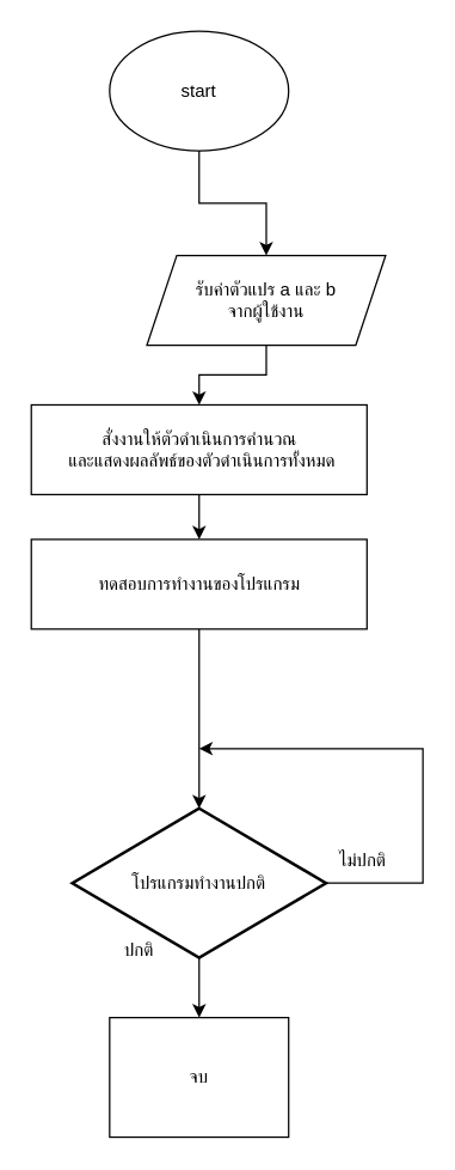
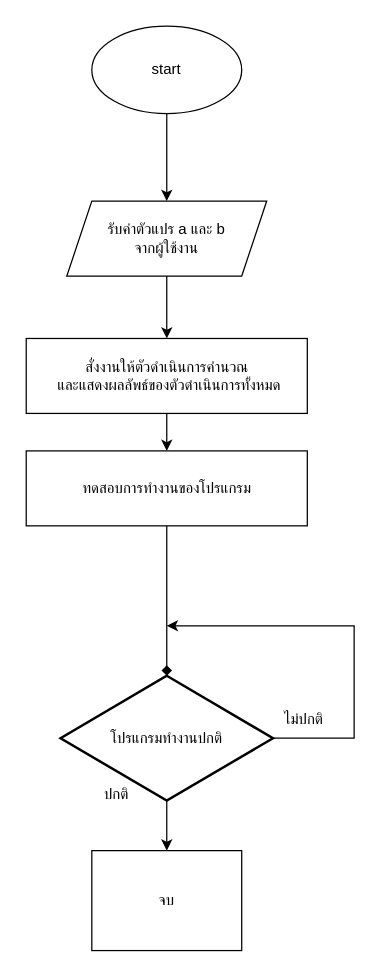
- <mxCell id="3" value="start" style="ellipse;whiteSpace=wrap;html=1;" vertex="1" parent="1"><mxGeometry x="73" y="20" width="120" height="80" as="geometry" /></mxCell>
+ <mxCell id="3" value="start" style="ellipse;whiteSpace=wrap;html=1;" vertex="1" parent="1"><mxGeometry x="73" y="20" width="120" height="70" as="geometry" /></mxCell>
- <mxCell id="5" value="รับค่าตัวแปร a และ b&lt;div&gt;จากผู้ใช้งาน&lt;/div&gt;" style="shape=parallelogram;perimeter=parallelogramPerimeter;whiteSpace=wrap;html=1;fixedSize=1;" vertex="1" parent="1"><mxGeometry x="98" y="170" width="160" height="60" as="geometry" /></mxCell>
+ <mxCell id="5" value="รับค่าตัวแปร a และ b&lt;div&gt;จากผู้ใช้งาน&lt;/div&gt;" style="shape=parallelogram;perimeter=parallelogramPerimeter;whiteSpace=wrap;html=1;fixedSize=1;" vertex="1" parent="1"><mxGeometry x="53" y="160" width="160" height="60" as="geometry" /></mxCell>
- <mxCell id="8" value="" style="edgeStyle=orthogonalEdgeStyle;rounded=0;orthogonalLoop=1;jettySize=auto;html=1;" edge="1" parent="1" source="9" target="12"><mxGeometry relative="1" as="geometry" /></mxCell>
+ <mxCell id="8" value="" style="edgeStyle=orthogonalEdgeStyle;rounded=0;orthogonalLoop=1;jettySize=auto;html=1;endArrow=diamond;" edge="1" parent="1" source="9" target="12"><mxGeometry relative="1" as="geometry" /></mxCell>
